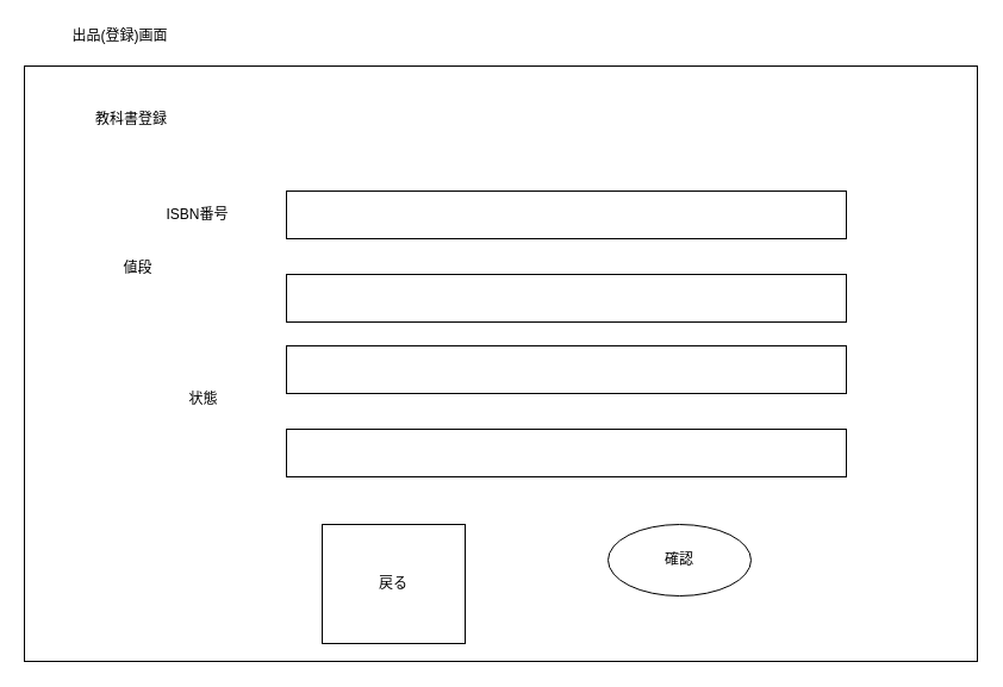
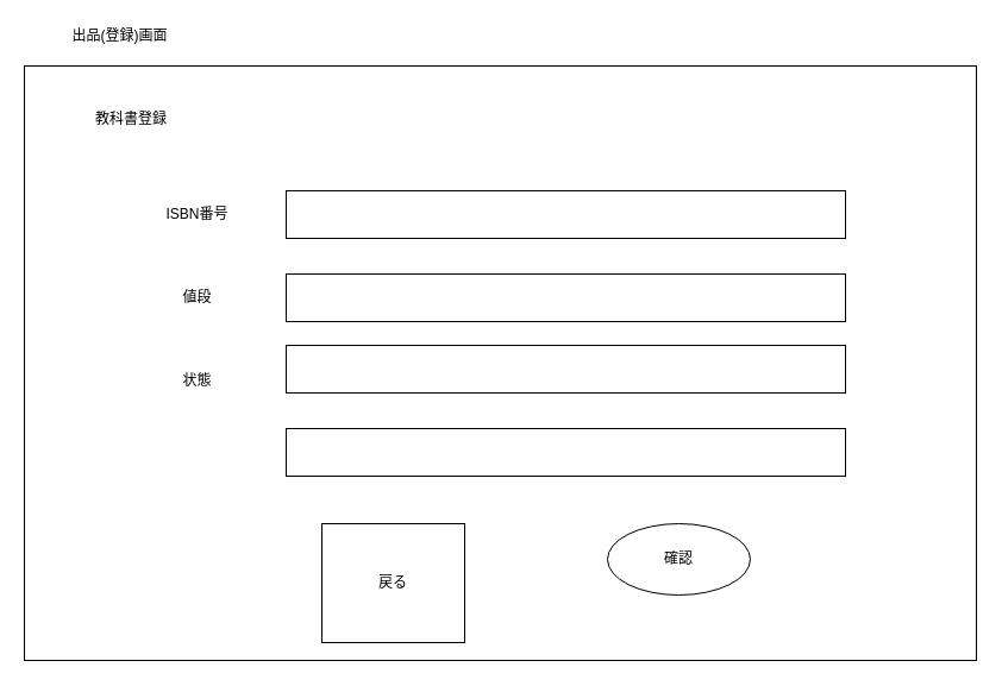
- <mxCell id="9" value="値段" style="text;html=1;align=center;verticalAlign=middle;resizable=0;points=[];autosize=1;strokeColor=none;fillColor=none;" parent="1" vertex="1"><mxGeometry x="95" y="215" width="40" height="20" as="geometry" /></mxCell>
+ <mxCell id="9" value="値段" style="text;html=1;align=center;verticalAlign=middle;resizable=0;points=[];autosize=1;strokeColor=none;fillColor=none;" parent="1" vertex="1"><mxGeometry x="145" y="240" width="40" height="20" as="geometry" /></mxCell>
- <mxCell id="10" value="状態" style="text;html=1;align=center;verticalAlign=middle;resizable=0;points=[];autosize=1;strokeColor=none;fillColor=none;" parent="1" vertex="1"><mxGeometry x="150" y="325" width="40" height="20" as="geometry" /></mxCell>
+ <mxCell id="10" value="状態" style="text;html=1;align=center;verticalAlign=middle;resizable=0;points=[];autosize=1;strokeColor=none;fillColor=none;" parent="1" vertex="1"><mxGeometry x="145" y="310" width="40" height="20" as="geometry" /></mxCell>
